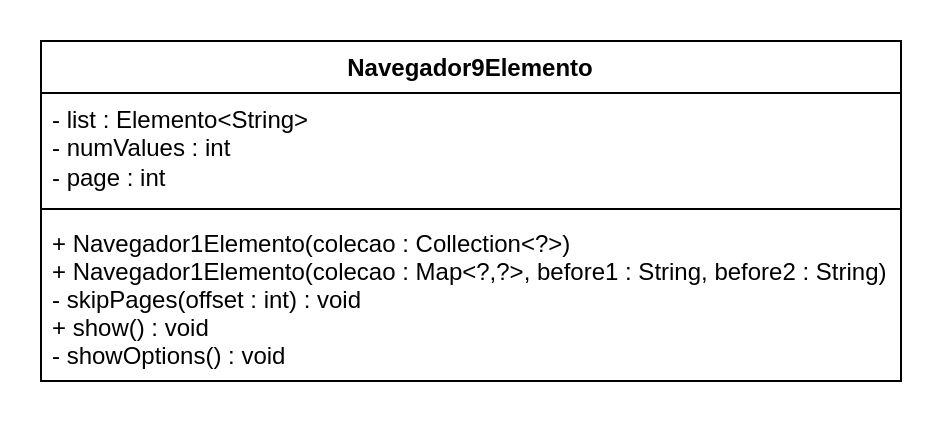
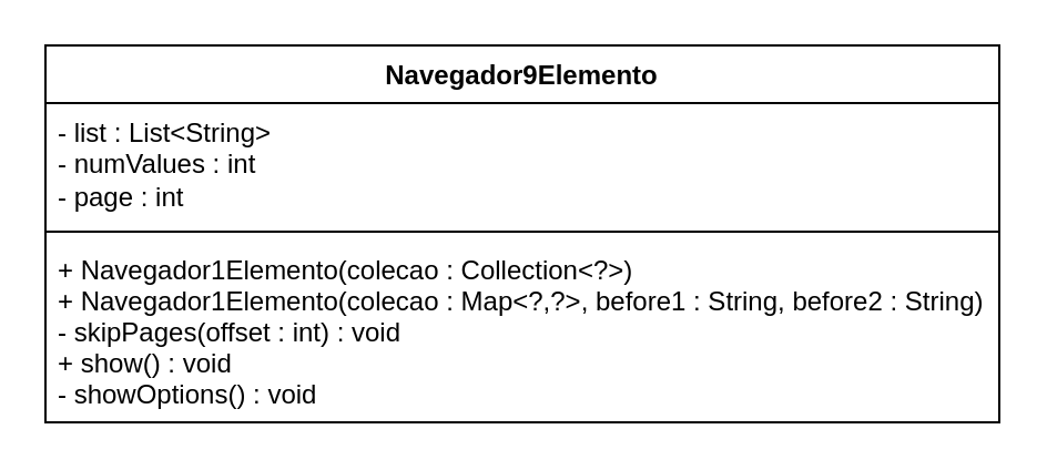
- <mxCell id="3" value="- list : Elemento&amp;lt;String&amp;gt;&lt;br&gt;- numValues : int&lt;br&gt;- page : int" style="text;strokeColor=none;fillColor=none;align=left;verticalAlign=top;spacingLeft=4;spacingRight=4;overflow=hidden;rotatable=0;points=[[0,0.5],[1,0.5]];portConstraint=eastwest;html=1;" vertex="1" parent="2"><mxGeometry y="26" width="430" height="54" as="geometry" /></mxCell>
+ <mxCell id="3" value="- list : List&amp;lt;String&amp;gt;&lt;br&gt;- numValues : int&lt;br&gt;- page : int" style="text;strokeColor=none;fillColor=none;align=left;verticalAlign=top;spacingLeft=4;spacingRight=4;overflow=hidden;rotatable=0;points=[[0,0.5],[1,0.5]];portConstraint=eastwest;html=1;" vertex="1" parent="2"><mxGeometry y="26" width="430" height="54" as="geometry" /></mxCell>
